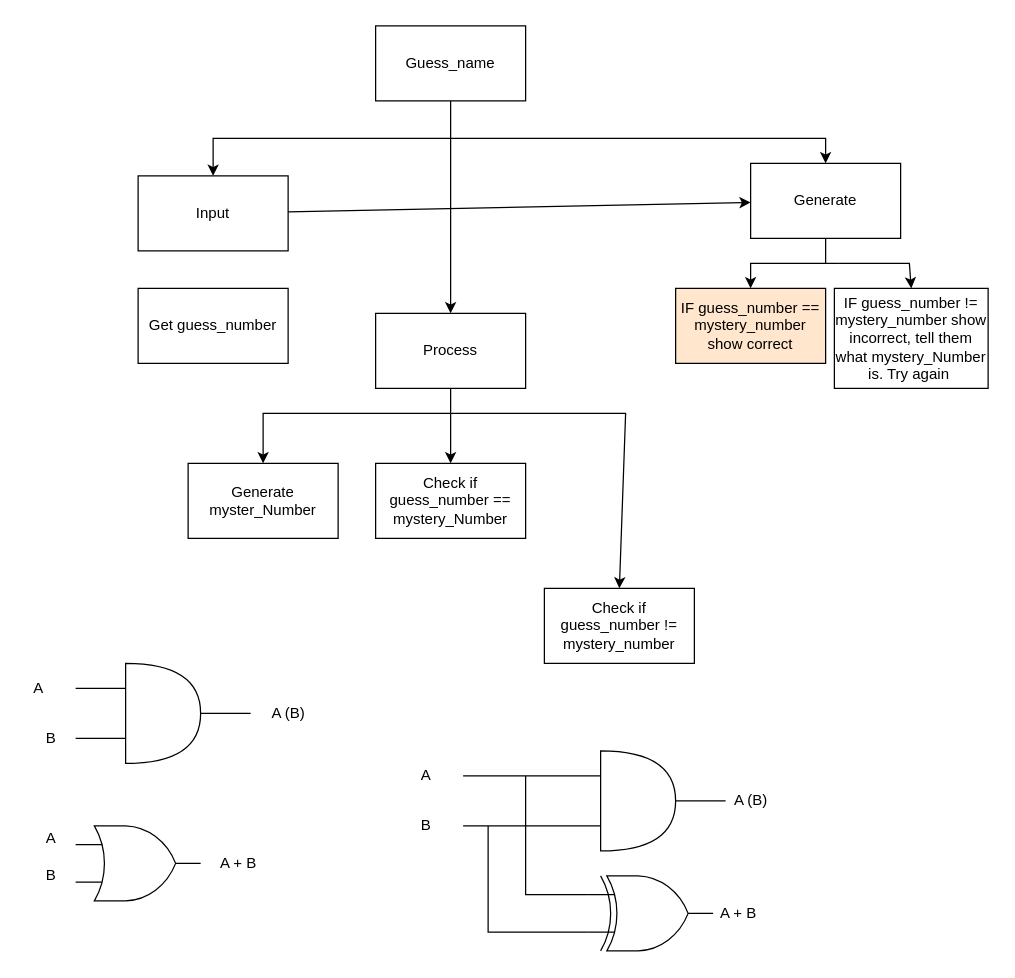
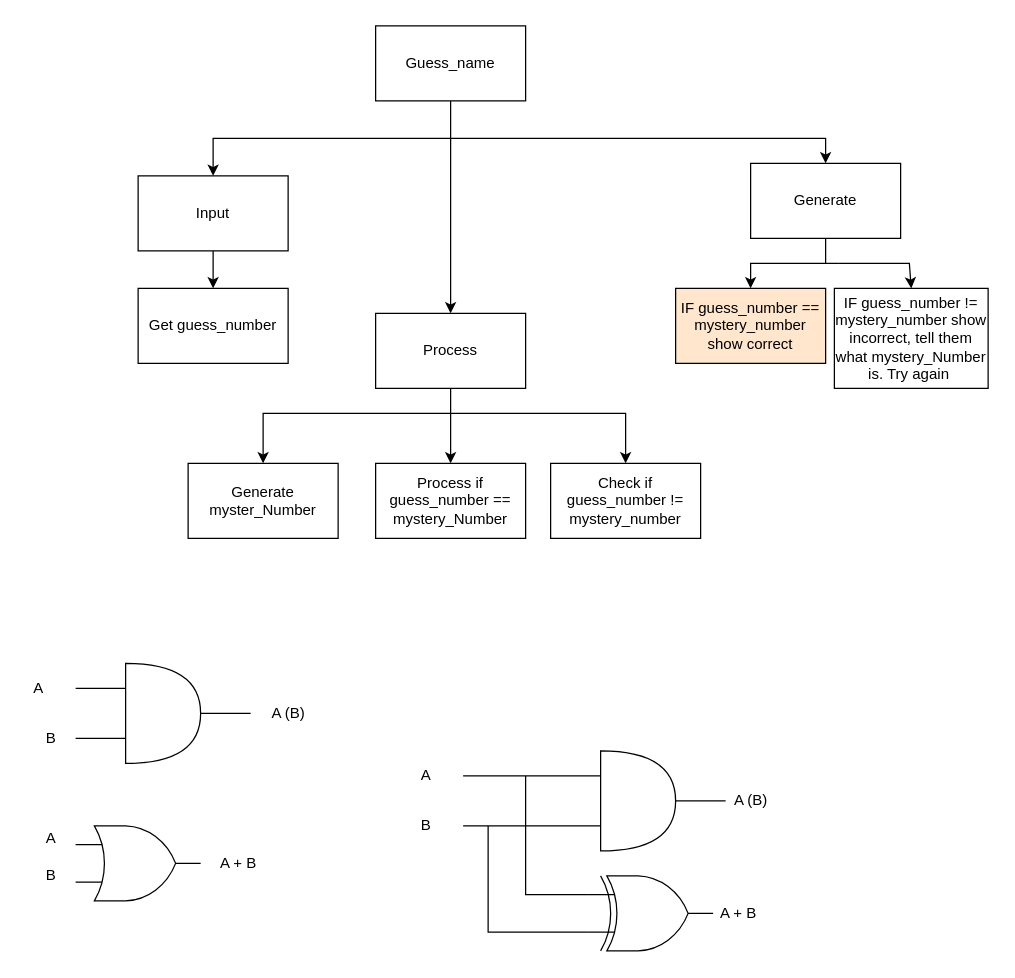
- <mxCell id="6" style="edgeStyle=none;rounded=0;html=1;" parent="1" source="7" target="14" edge="1"><mxGeometry relative="1" as="geometry" /></mxCell>
+ <mxCell id="6" style="edgeStyle=none;rounded=0;html=1;" parent="1" source="7" target="15" edge="1"><mxGeometry relative="1" as="geometry" /></mxCell>
- <mxCell id="17" value="Check if guess_number == mystery_Number" style="rounded=0;whiteSpace=wrap;html=1;" parent="1" vertex="1"><mxGeometry x="300" y="370" width="120" height="60" as="geometry" /></mxCell>
+ <mxCell id="17" value="Process if guess_number == mystery_Number" style="rounded=0;whiteSpace=wrap;html=1;" parent="1" vertex="1"><mxGeometry x="300" y="370" width="120" height="60" as="geometry" /></mxCell>
- <mxCell id="18" value="Check if guess_number != mystery_number" style="rounded=0;whiteSpace=wrap;html=1;" parent="1" vertex="1"><mxGeometry x="435" y="470" width="120" height="60" as="geometry" /></mxCell>
+ <mxCell id="18" value="Check if guess_number != mystery_number" style="rounded=0;whiteSpace=wrap;html=1;" parent="1" vertex="1"><mxGeometry x="440" y="370" width="120" height="60" as="geometry" /></mxCell>
